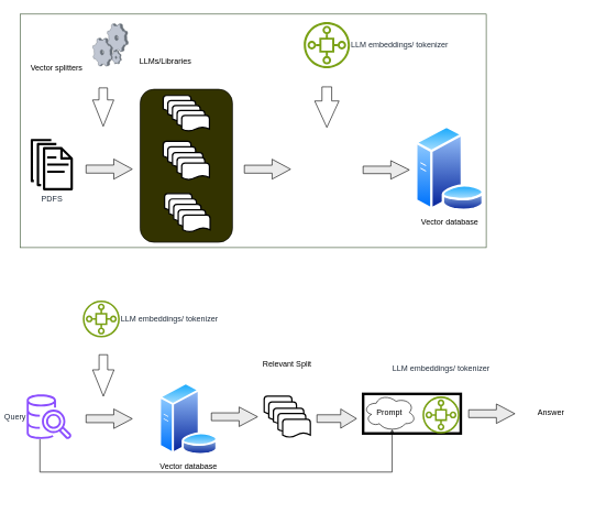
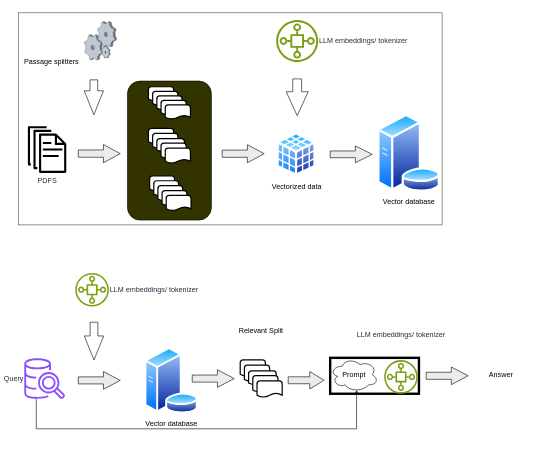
- <mxCell id="25" value="LLMs/Libraries" style="text;html=1;align=center;verticalAlign=middle;resizable=0;points=[];autosize=1;strokeColor=none;fillColor=none;" vertex="1" parent="2"><mxGeometry x="170" y="56.496" width="100" height="30" as="geometry" /></mxCell>
- <mxCell id="26" value="Vector splitters" style="text;html=1;align=center;verticalAlign=middle;resizable=0;points=[];autosize=1;strokeColor=none;fillColor=none;" vertex="1" parent="2"><mxGeometry y="67.032" width="110" height="30" as="geometry" /></mxCell>
+ <mxCell id="26" value="Passage splitters" style="text;html=1;align=center;verticalAlign=middle;resizable=0;points=[];autosize=1;strokeColor=none;fillColor=none;" vertex="1" parent="2"><mxGeometry y="67.032" width="110" height="30" as="geometry" /></mxCell>
+ <mxCell id="30" value="Vectorized data" style="image;aspect=fixed;perimeter=ellipsePerimeter;html=1;align=center;shadow=0;dashed=0;spacingTop=3;image=img/lib/active_directory/database_cube.svg;" vertex="1" parent="2"><mxGeometry x="430.6" y="199.147" width="65.9" height="73.22" as="geometry" /></mxCell>
